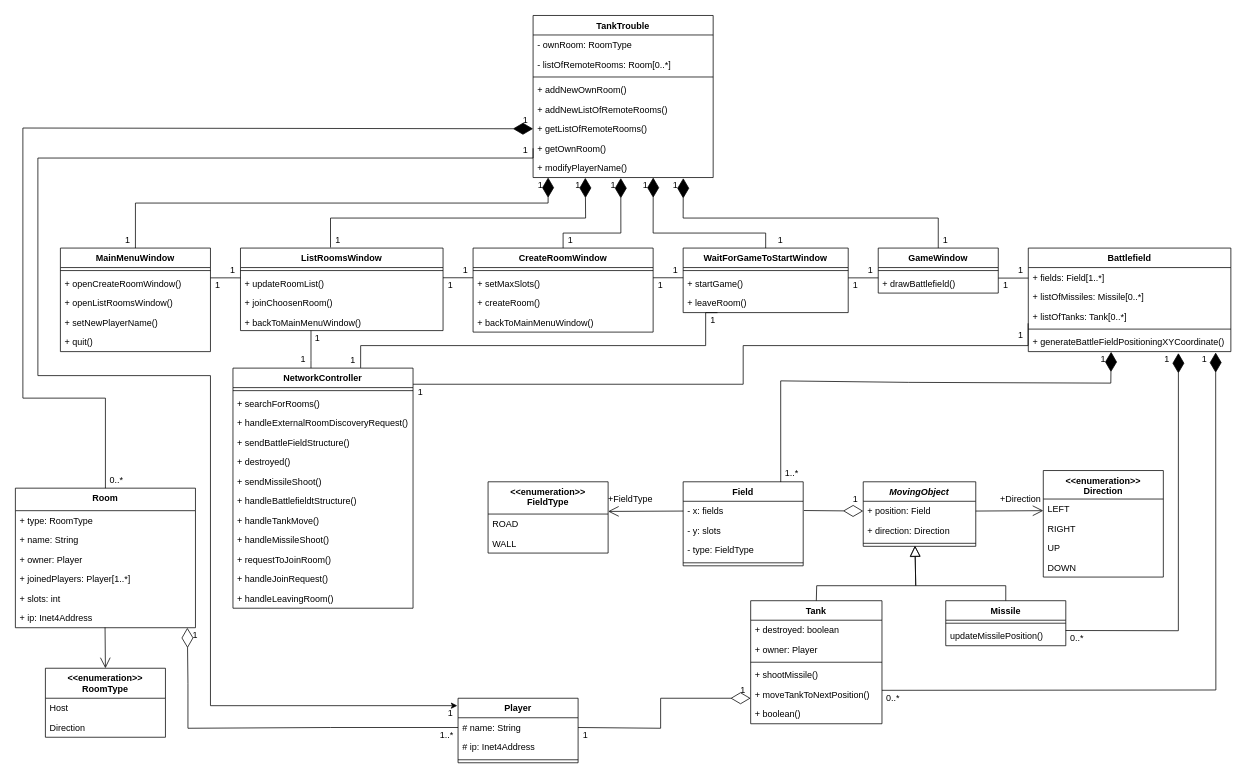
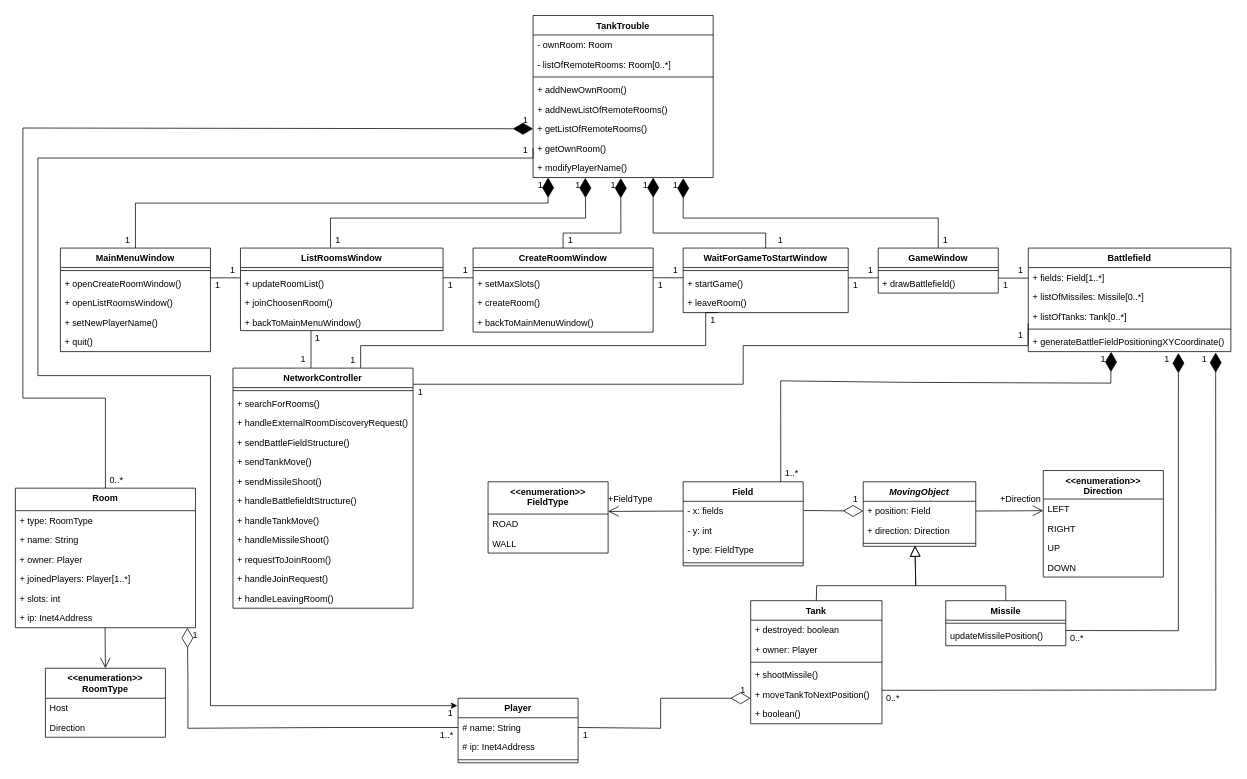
- <mxCell id="46" value="- ownRoom: RoomType" style="text;strokeColor=none;fillColor=none;align=left;verticalAlign=top;spacingLeft=4;spacingRight=4;overflow=hidden;rotatable=0;points=[[0,0.5],[1,0.5]];portConstraint=eastwest;" parent="45" vertex="1"><mxGeometry y="26" width="240" height="26" as="geometry" /></mxCell>
+ <mxCell id="46" value="- ownRoom: Room" style="text;strokeColor=none;fillColor=none;align=left;verticalAlign=top;spacingLeft=4;spacingRight=4;overflow=hidden;rotatable=0;points=[[0,0.5],[1,0.5]];portConstraint=eastwest;" parent="45" vertex="1"><mxGeometry y="26" width="240" height="26" as="geometry" /></mxCell>
- <mxCell id="23" value="+ destroyed()" style="text;strokeColor=none;fillColor=none;align=left;verticalAlign=top;spacingLeft=4;spacingRight=4;overflow=hidden;rotatable=0;points=[[0,0.5],[1,0.5]];portConstraint=eastwest;" parent="18" vertex="1"><mxGeometry y="112" width="240" height="26" as="geometry" /></mxCell>
+ <mxCell id="23" value="+ sendTankMove()" style="text;strokeColor=none;fillColor=none;align=left;verticalAlign=top;spacingLeft=4;spacingRight=4;overflow=hidden;rotatable=0;points=[[0,0.5],[1,0.5]];portConstraint=eastwest;" parent="18" vertex="1"><mxGeometry y="112" width="240" height="26" as="geometry" /></mxCell>
- <mxCell id="82" value="- y: slots" style="text;strokeColor=none;fillColor=none;align=left;verticalAlign=top;spacingLeft=4;spacingRight=4;overflow=hidden;rotatable=0;points=[[0,0.5],[1,0.5]];portConstraint=eastwest;" parent="80" vertex="1"><mxGeometry y="52" width="160" height="26" as="geometry" /></mxCell>
+ <mxCell id="82" value="- y: int" style="text;strokeColor=none;fillColor=none;align=left;verticalAlign=top;spacingLeft=4;spacingRight=4;overflow=hidden;rotatable=0;points=[[0,0.5],[1,0.5]];portConstraint=eastwest;" parent="80" vertex="1"><mxGeometry y="52" width="160" height="26" as="geometry" /></mxCell>
